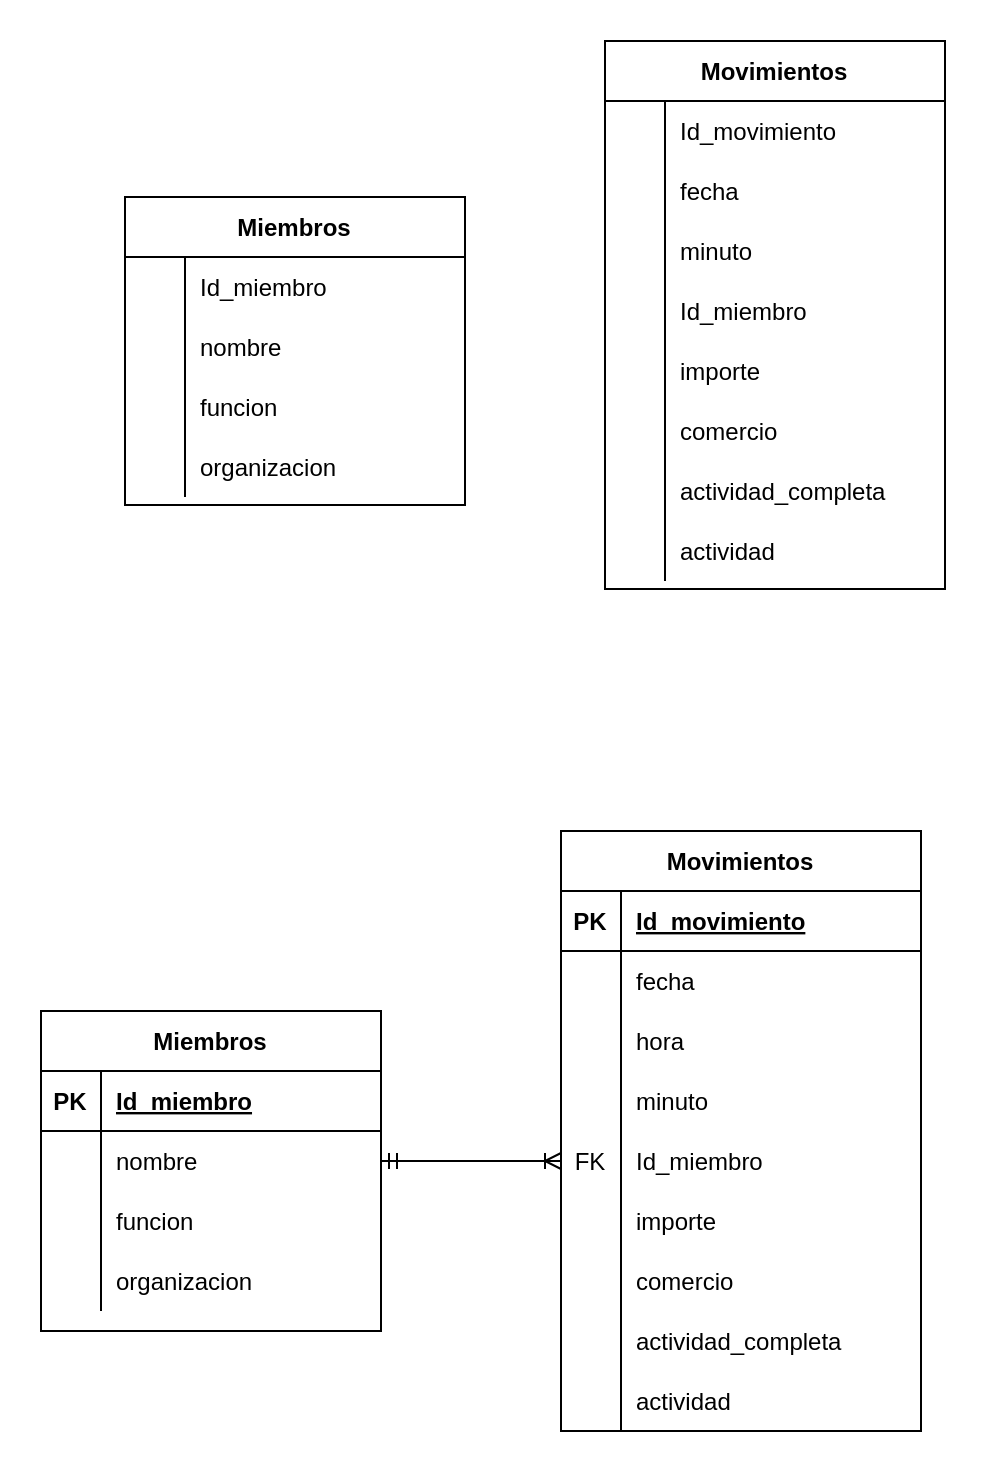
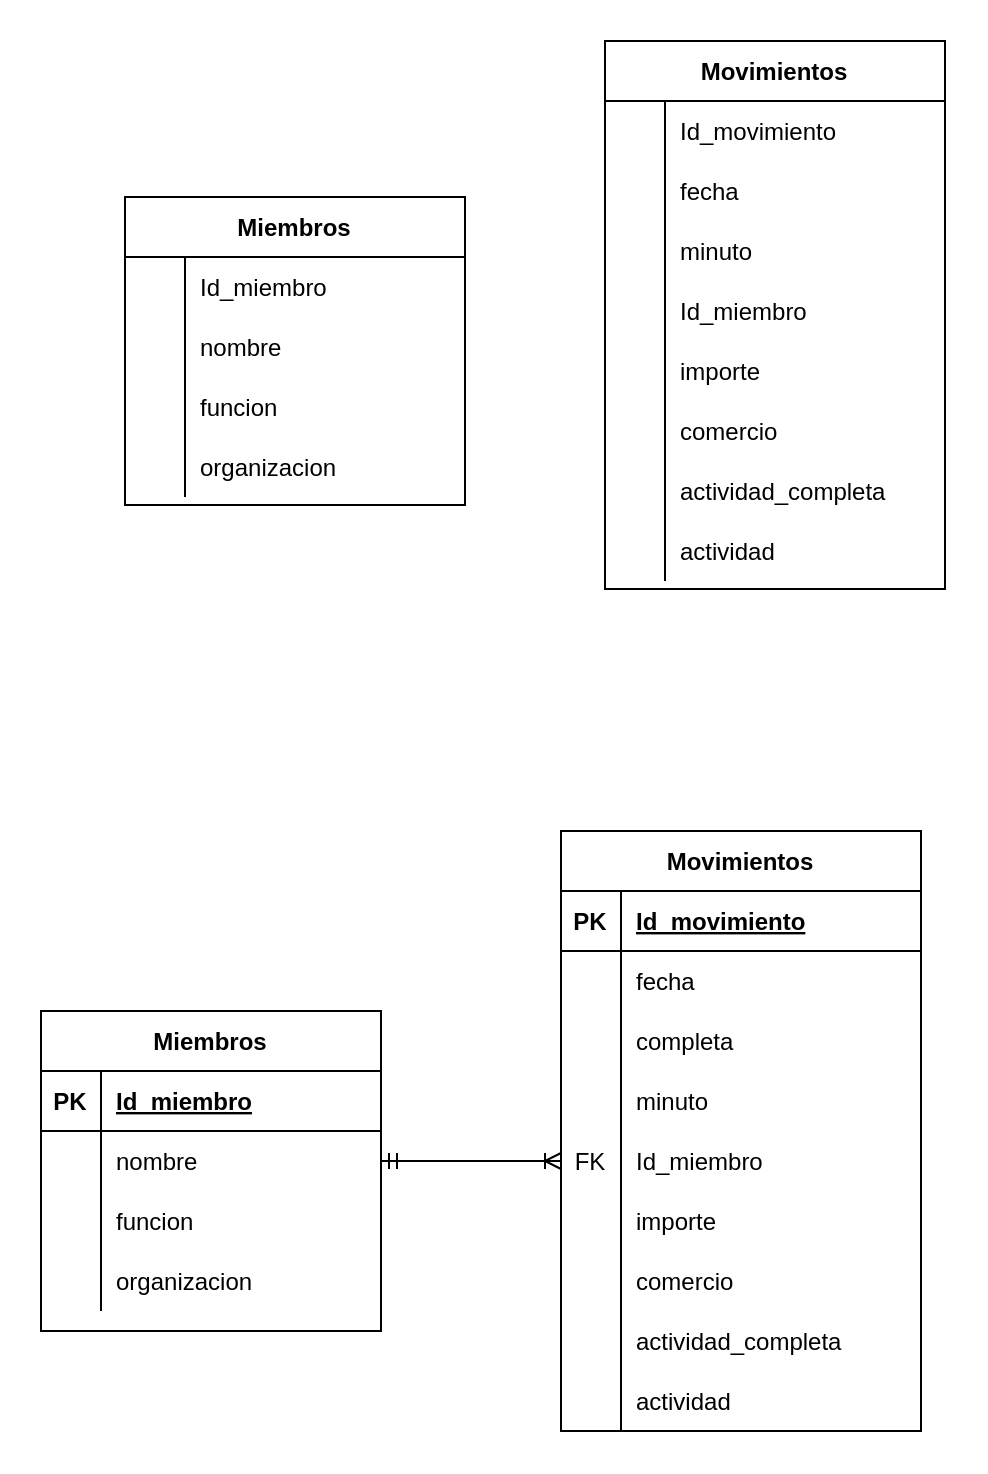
- <mxCell id="37" value="hora" style="shape=partialRectangle;connectable=0;fillColor=none;top=0;left=0;bottom=0;right=0;align=left;spacingLeft=6;overflow=hidden;" vertex="1" parent="35"><mxGeometry x="30" width="150" height="30" as="geometry"><mxRectangle width="150" height="30" as="alternateBounds" /></mxGeometry></mxCell>
+ <mxCell id="37" value="completa" style="shape=partialRectangle;connectable=0;fillColor=none;top=0;left=0;bottom=0;right=0;align=left;spacingLeft=6;overflow=hidden;" vertex="1" parent="35"><mxGeometry x="30" width="150" height="30" as="geometry"><mxRectangle width="150" height="30" as="alternateBounds" /></mxGeometry></mxCell>
